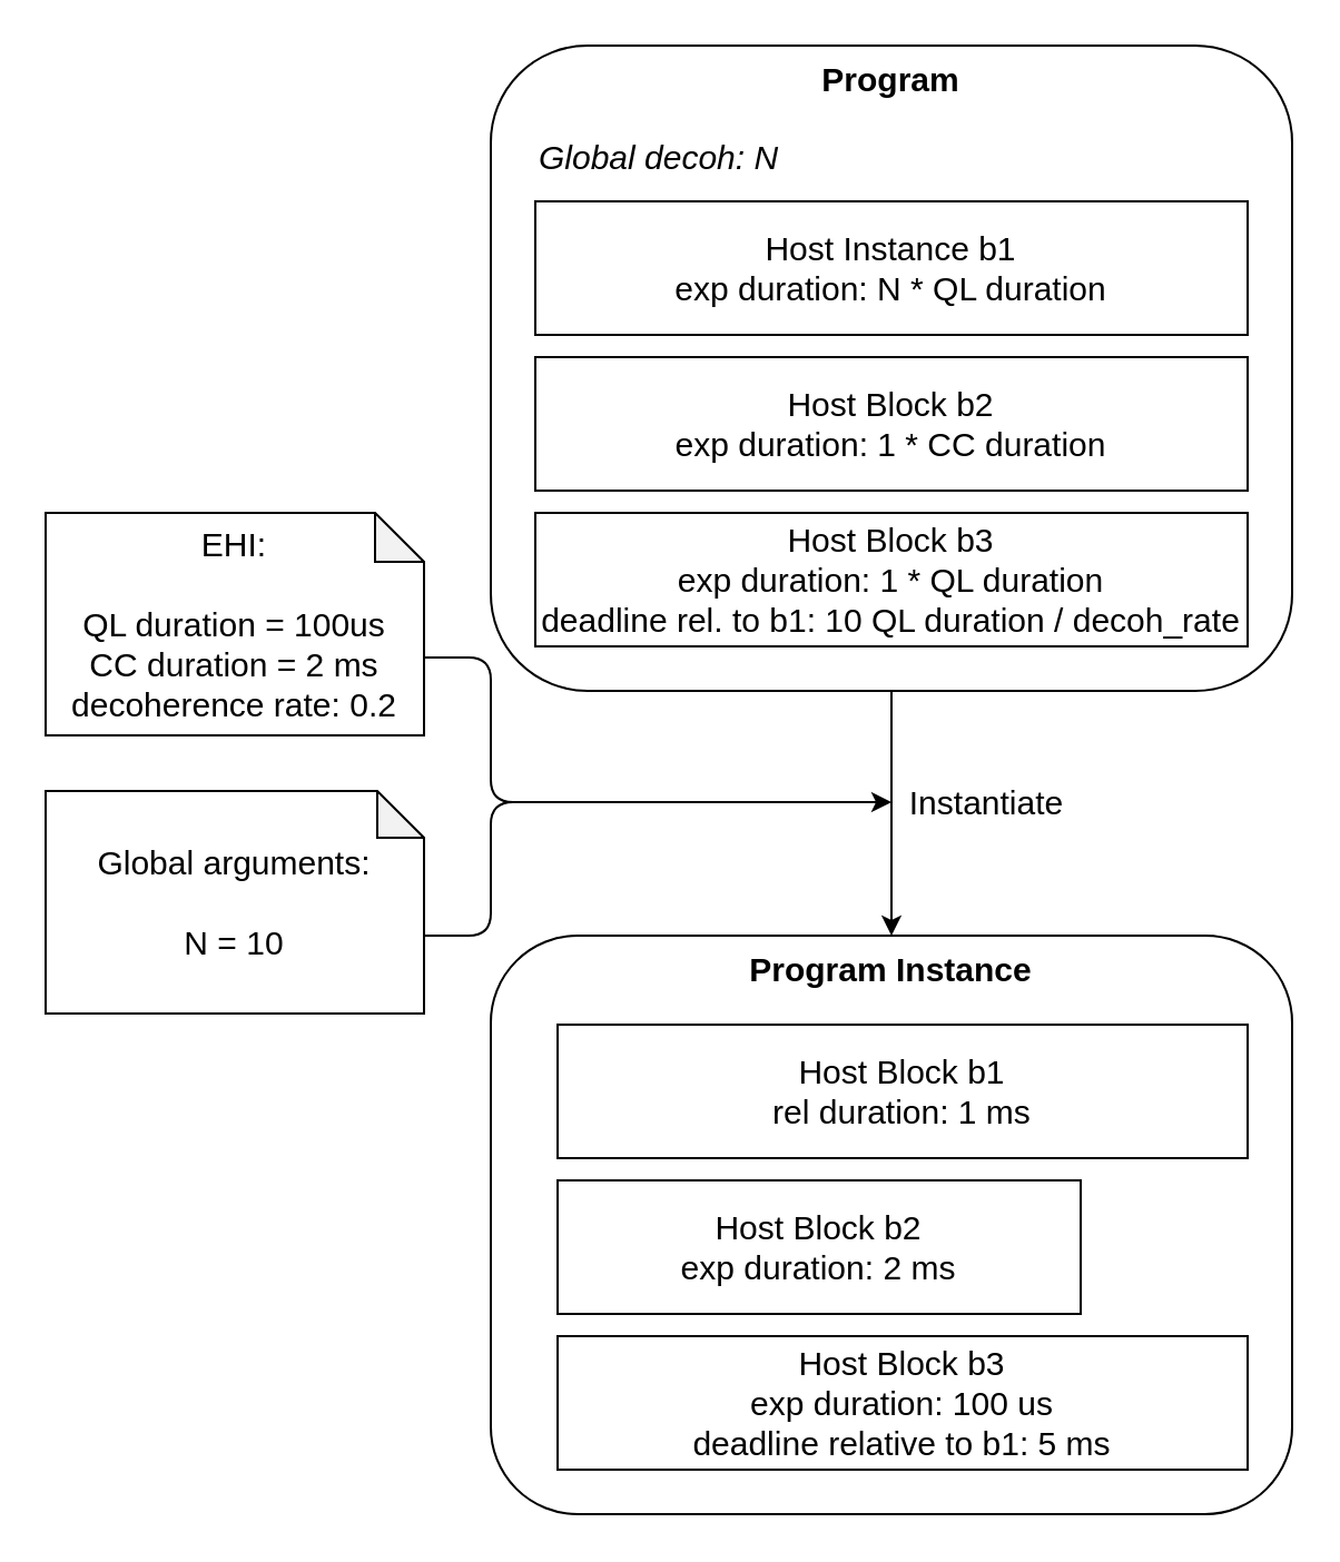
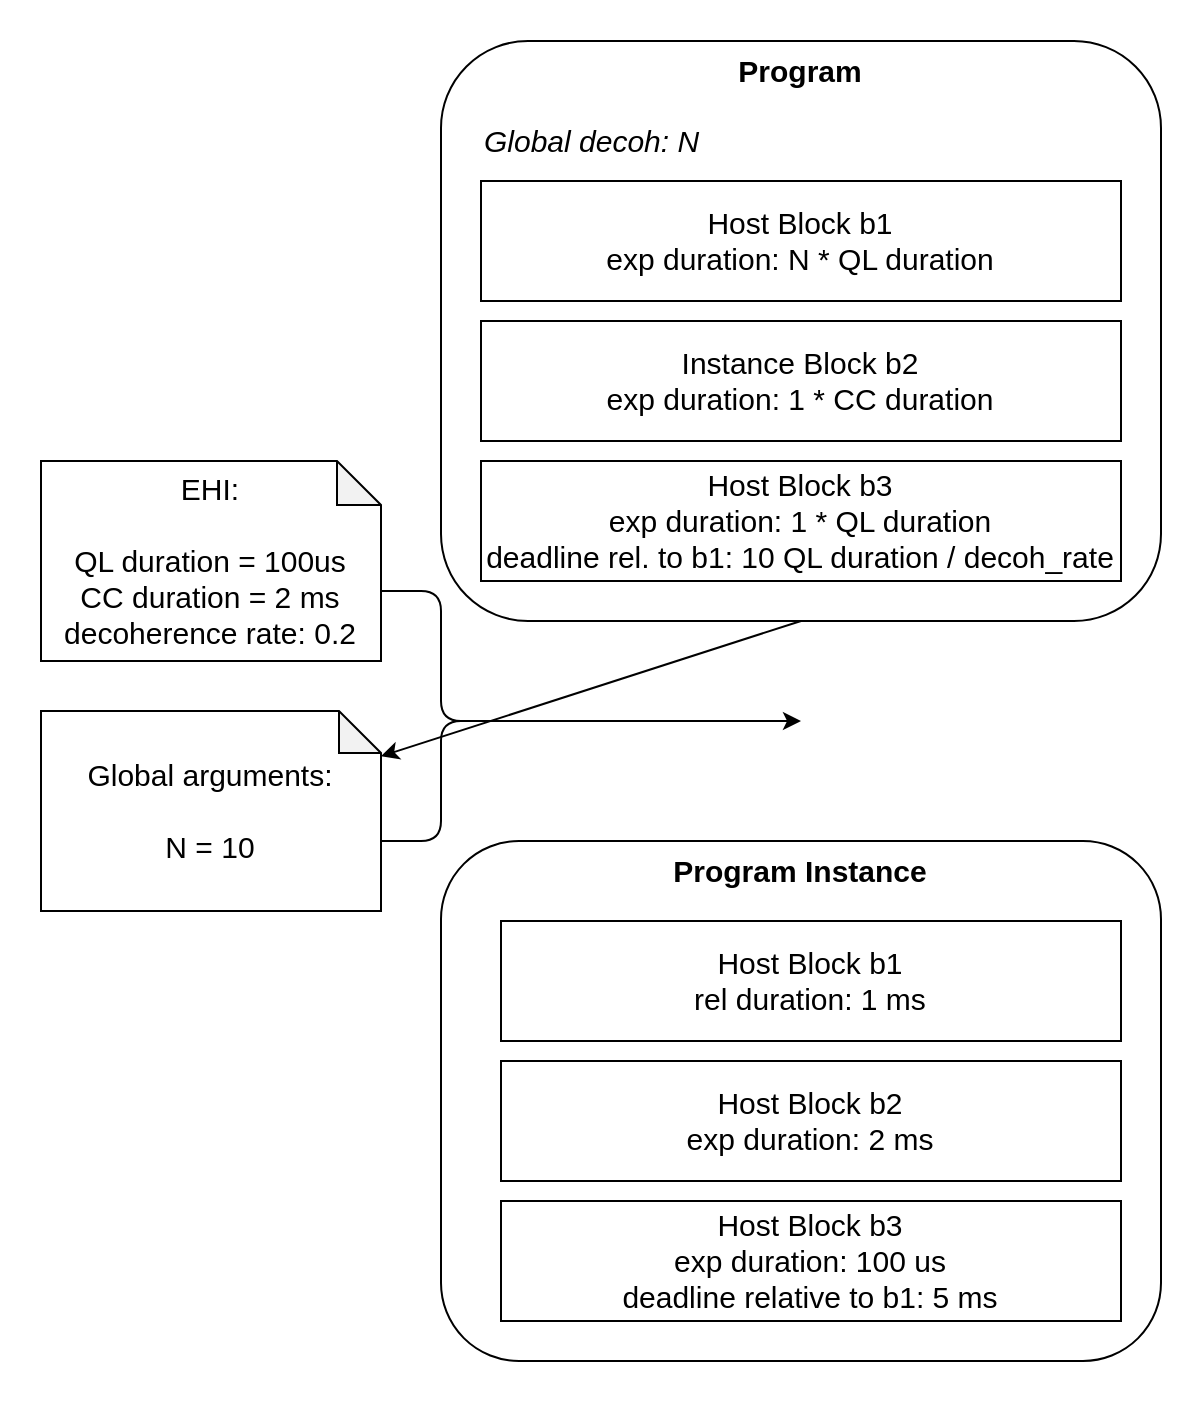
- <mxCell id="5" value="Host Instance b1&lt;br style=&quot;font-size: 15px;&quot;&gt;exp duration: N * QL duration" style="rounded=0;whiteSpace=wrap;html=1;fontSize=15;fillColor=none;" parent="1" vertex="1"><mxGeometry x="240" y="90" width="320" height="60" as="geometry" /></mxCell>
+ <mxCell id="5" value="Host Block b1&lt;br style=&quot;font-size: 15px;&quot;&gt;exp duration: N * QL duration" style="rounded=0;whiteSpace=wrap;html=1;fontSize=15;fillColor=none;" parent="1" vertex="1"><mxGeometry x="240" y="90" width="320" height="60" as="geometry" /></mxCell>
- <mxCell id="6" value="Host Block b2&lt;br style=&quot;font-size: 15px;&quot;&gt;exp duration: 1 * CC duration" style="rounded=0;whiteSpace=wrap;html=1;fontSize=15;fillColor=none;" parent="1" vertex="1"><mxGeometry x="240" y="160" width="320" height="60" as="geometry" /></mxCell>
+ <mxCell id="6" value="Instance Block b2&lt;br style=&quot;font-size: 15px;&quot;&gt;exp duration: 1 * CC duration" style="rounded=0;whiteSpace=wrap;html=1;fontSize=15;fillColor=none;" parent="1" vertex="1"><mxGeometry x="240" y="160" width="320" height="60" as="geometry" /></mxCell>
- <mxCell id="9" value="Instantiate" style="text;html=1;strokeColor=none;fillColor=none;align=center;verticalAlign=middle;whiteSpace=wrap;rounded=0;fontSize=15;" parent="1" vertex="1"><mxGeometry x="413" y="345" width="60" height="30" as="geometry" /></mxCell>
- <mxCell id="3" style="edgeStyle=none;html=1;exitX=0.5;exitY=1;exitDx=0;exitDy=0;entryX=0.5;entryY=0;entryDx=0;entryDy=0;fontSize=15;" parent="1" source="4" target="2" edge="1"><mxGeometry relative="1" as="geometry" /></mxCell>
+ <mxCell id="3" style="edgeStyle=none;html=1;exitX=0.5;exitY=1;exitDx=0;exitDy=0;fontSize=15;" parent="1" source="4" target="16" edge="1"><mxGeometry relative="1" as="geometry" /></mxCell>
- <mxCell id="12" value="Host Block b2&lt;br style=&quot;font-size: 15px;&quot;&gt;exp duration: 2 ms" style="rounded=0;whiteSpace=wrap;html=1;fontSize=15;fillColor=none;" parent="1" vertex="1"><mxGeometry x="250" y="530" width="235" height="60" as="geometry" /></mxCell>
+ <mxCell id="12" value="Host Block b2&lt;br style=&quot;font-size: 15px;&quot;&gt;exp duration: 2 ms" style="rounded=0;whiteSpace=wrap;html=1;fontSize=15;fillColor=none;" parent="1" vertex="1"><mxGeometry x="250" y="530" width="310" height="60" as="geometry" /></mxCell>
